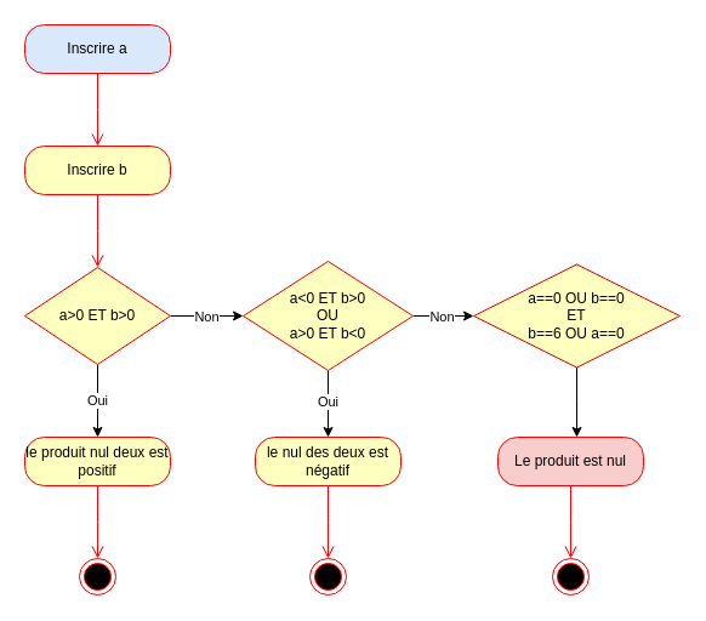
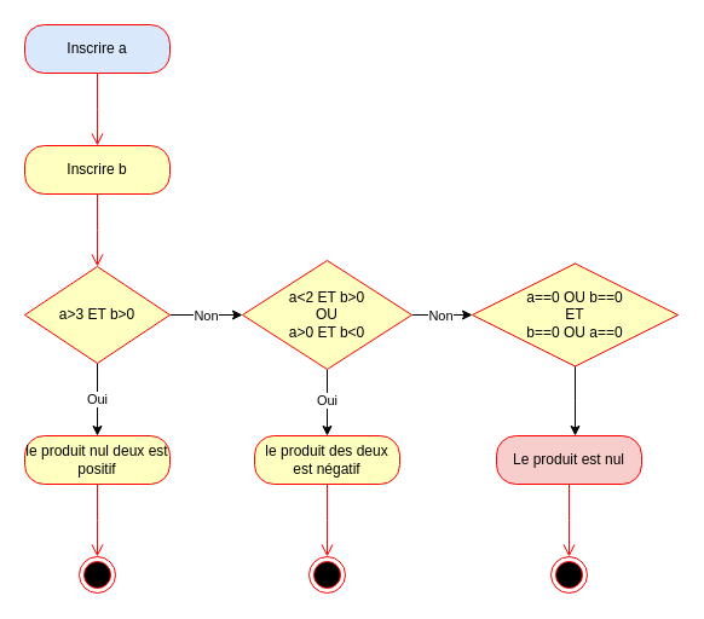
- <mxCell id="10" value="a&amp;gt;0 ET b&amp;gt;0" style="rhombus;whiteSpace=wrap;html=1;fontColor=#000000;fillColor=#ffffc0;strokeColor=#ff0000;" vertex="1" parent="1"><mxGeometry x="20" y="220" width="120" height="80" as="geometry" /></mxCell>
+ <mxCell id="10" value="a&amp;gt;3 ET b&amp;gt;0" style="rhombus;whiteSpace=wrap;html=1;fontColor=#000000;fillColor=#ffffc0;strokeColor=#ff0000;" vertex="1" parent="1"><mxGeometry x="20" y="220" width="120" height="80" as="geometry" /></mxCell>
- <mxCell id="15" value="a&amp;lt;0 ET b&amp;gt;0 &lt;br&gt;OU &lt;br&gt;a&amp;gt;0 ET b&amp;lt;0" style="rhombus;whiteSpace=wrap;html=1;fontColor=#000000;fillColor=#ffffc0;strokeColor=#ff0000;" vertex="1" parent="1"><mxGeometry x="200" y="215" width="140" height="90" as="geometry" /></mxCell>
+ <mxCell id="15" value="a&amp;lt;2 ET b&amp;gt;0 &lt;br&gt;OU &lt;br&gt;a&amp;gt;0 ET b&amp;lt;0" style="rhombus;whiteSpace=wrap;html=1;fontColor=#000000;fillColor=#ffffc0;strokeColor=#ff0000;" vertex="1" parent="1"><mxGeometry x="200" y="215" width="140" height="90" as="geometry" /></mxCell>
- <mxCell id="19" value="a==0 OU b==0&lt;br&gt;ET&lt;br&gt;b==6 OU a==0" style="rhombus;whiteSpace=wrap;html=1;fontColor=#000000;fillColor=#ffffc0;strokeColor=#ff0000;" vertex="1" parent="1"><mxGeometry x="390" y="217.5" width="170" height="85" as="geometry" /></mxCell>
+ <mxCell id="19" value="a==0 OU b==0&lt;br&gt;ET&lt;br&gt;b==0 OU a==0" style="rhombus;whiteSpace=wrap;html=1;fontColor=#000000;fillColor=#ffffc0;strokeColor=#ff0000;" vertex="1" parent="1"><mxGeometry x="390" y="217.5" width="170" height="85" as="geometry" /></mxCell>
- <mxCell id="22" value="le nul des deux est négatif" style="rounded=1;whiteSpace=wrap;html=1;arcSize=40;fontColor=#000000;fillColor=#ffffc0;strokeColor=#ff0000;" vertex="1" parent="1"><mxGeometry x="210" y="360" width="120" height="40" as="geometry" /></mxCell>
+ <mxCell id="22" value="le produit des deux est négatif" style="rounded=1;whiteSpace=wrap;html=1;arcSize=40;fontColor=#000000;fillColor=#ffffc0;strokeColor=#ff0000;" vertex="1" parent="1"><mxGeometry x="210" y="360" width="120" height="40" as="geometry" /></mxCell>
